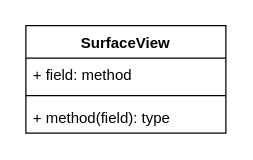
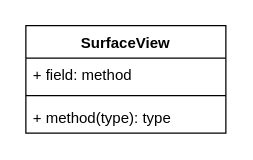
- <mxCell id="5" value="+ method(field): type" style="text;strokeColor=none;fillColor=none;align=left;verticalAlign=top;spacingLeft=4;spacingRight=4;overflow=hidden;rotatable=0;points=[[0,0.5],[1,0.5]];portConstraint=eastwest;" vertex="1" parent="2"><mxGeometry y="60" width="160" height="26" as="geometry" /></mxCell>
+ <mxCell id="5" value="+ method(type): type" style="text;strokeColor=none;fillColor=none;align=left;verticalAlign=top;spacingLeft=4;spacingRight=4;overflow=hidden;rotatable=0;points=[[0,0.5],[1,0.5]];portConstraint=eastwest;" vertex="1" parent="2"><mxGeometry y="60" width="160" height="26" as="geometry" /></mxCell>
